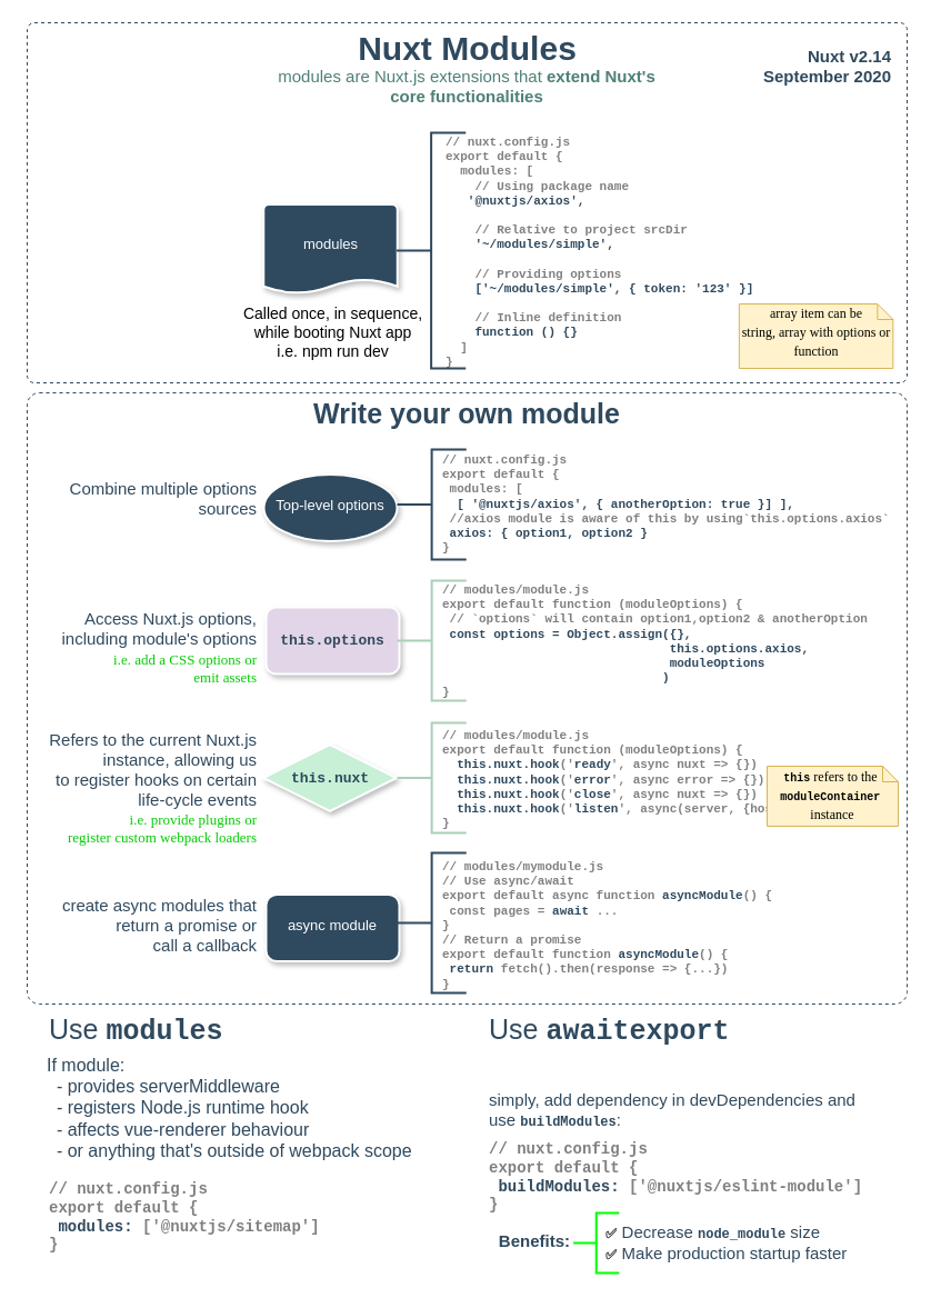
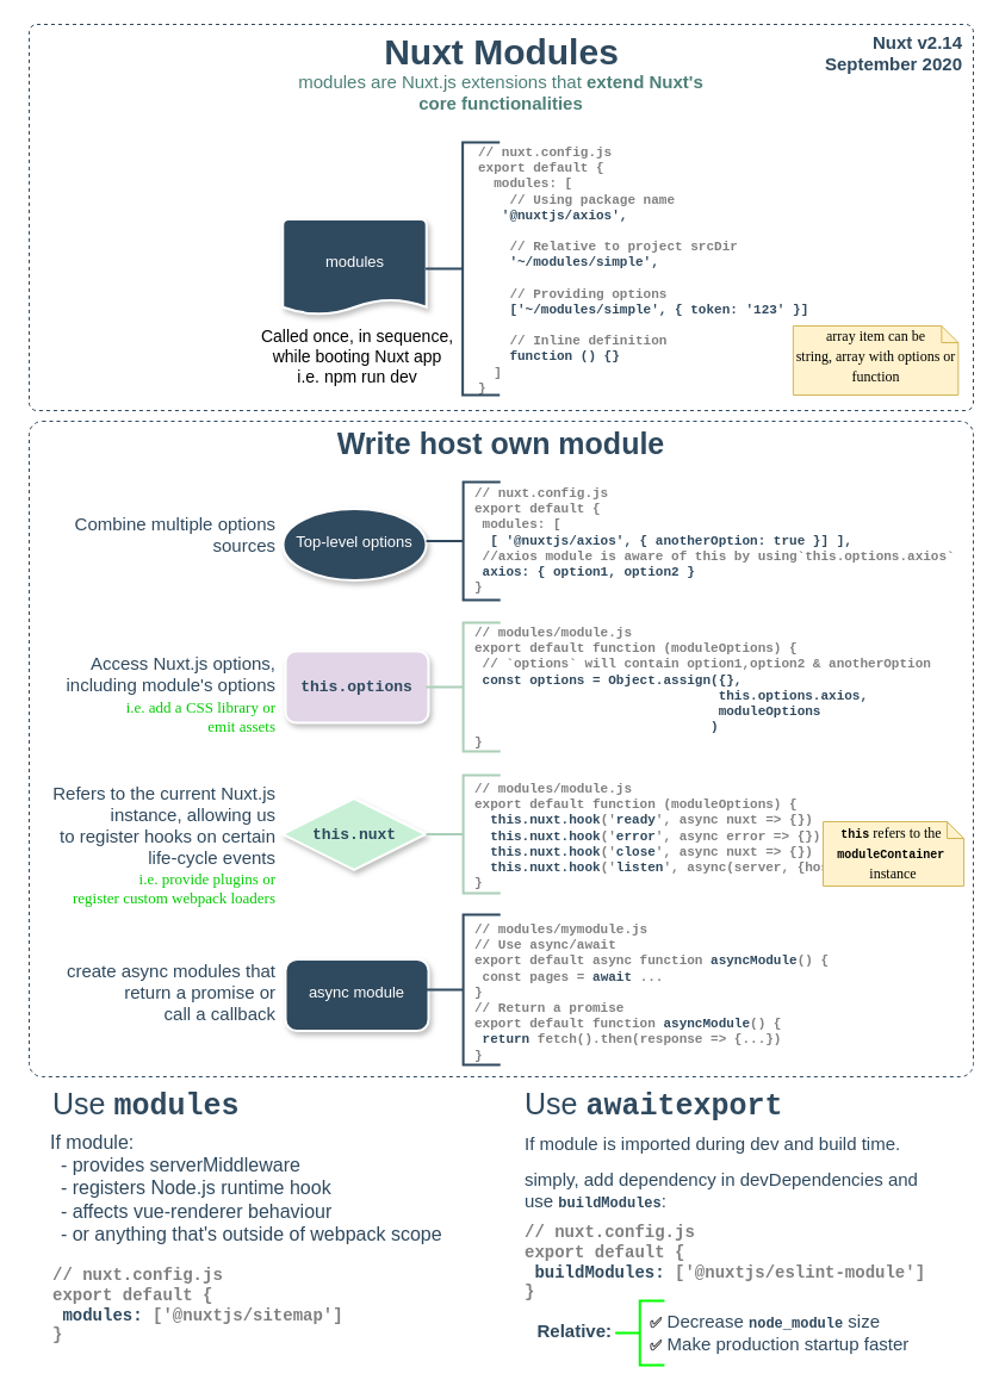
- <mxCell id="41" value="Nuxt v2.14&lt;br style=&quot;font-size: 15px&quot;&gt;September 2020" style="text;html=1;strokeColor=none;fillColor=none;align=right;verticalAlign=top;whiteSpace=wrap;rounded=0;fontSize=15;fontStyle=1;fontFamily=Helvetica;fontColor=#2F495E;" parent="1" vertex="1"><mxGeometry x="667" y="35" width="137" height="49" as="geometry" /></mxCell>
+ <mxCell id="41" value="Nuxt v2.14&lt;br style=&quot;font-size: 15px&quot;&gt;September 2020" style="text;html=1;strokeColor=none;fillColor=none;align=right;verticalAlign=top;whiteSpace=wrap;rounded=0;fontSize=15;fontStyle=1;fontFamily=Helvetica;fontColor=#2F495E;" parent="1" vertex="1"><mxGeometry x="672" y="20" width="137" height="49" as="geometry" /></mxCell>
- <mxCell id="13" value="Write your own module" style="text;html=1;strokeColor=none;fillColor=none;align=center;verticalAlign=middle;whiteSpace=wrap;rounded=0;fontSize=25;fontStyle=1;fontFamily=Helvetica;fontColor=#2F495E;" parent="1" vertex="1"><mxGeometry x="203.12" y="354" width="433.75" height="33.25" as="geometry" /></mxCell>
+ <mxCell id="13" value="Write host own module" style="text;html=1;strokeColor=none;fillColor=none;align=center;verticalAlign=middle;whiteSpace=wrap;rounded=0;fontSize=25;fontStyle=1;fontFamily=Helvetica;fontColor=#2F495E;" parent="1" vertex="1"><mxGeometry x="203.12" y="354" width="433.75" height="33.25" as="geometry" /></mxCell>
- <mxCell id="25" value="i.e. add a CSS options or&lt;br style=&quot;font-size: 13px&quot;&gt;emit assets" style="text;html=1;strokeColor=none;fillColor=none;align=right;verticalAlign=top;whiteSpace=wrap;rounded=0;fontSize=13;fontStyle=0;fontFamily=Comic Sans MS;fontColor=#00CC00;" parent="1" vertex="1"><mxGeometry x="30" y="578.75" width="202.5" height="32.5" as="geometry" /></mxCell>
+ <mxCell id="25" value="i.e. add a CSS library or&lt;br style=&quot;font-size: 13px&quot;&gt;emit assets" style="text;html=1;strokeColor=none;fillColor=none;align=right;verticalAlign=top;whiteSpace=wrap;rounded=0;fontSize=13;fontStyle=0;fontFamily=Comic Sans MS;fontColor=#00CC00;" parent="1" vertex="1"><mxGeometry x="30" y="578.75" width="202.5" height="32.5" as="geometry" /></mxCell>
+ <mxCell id="28" value="If module is imported during dev and build time." style="text;html=1;align=left;verticalAlign=top;resizable=0;points=[];autosize=1;fontSize=15;fontFamily=Helvetica;fontColor=#2F495E;rounded=0;fontStyle=0;" parent="1" vertex="1"><mxGeometry x="438" y="944" width="333" height="18" as="geometry" /></mxCell>
- <mxCell id="35" value="Benefits:" style="text;html=1;strokeColor=none;fillColor=none;align=right;verticalAlign=middle;whiteSpace=wrap;rounded=0;fontSize=15;fontStyle=1;fontFamily=Helvetica;fontColor=#2F495E;" parent="32" vertex="1"><mxGeometry y="8.37" width="77.25" height="33.25" as="geometry" /></mxCell>
+ <mxCell id="35" value="Relative:" style="text;html=1;strokeColor=none;fillColor=none;align=right;verticalAlign=middle;whiteSpace=wrap;rounded=0;fontSize=15;fontStyle=1;fontFamily=Helvetica;fontColor=#2F495E;" parent="32" vertex="1"><mxGeometry y="8.37" width="77.25" height="33.25" as="geometry" /></mxCell>
